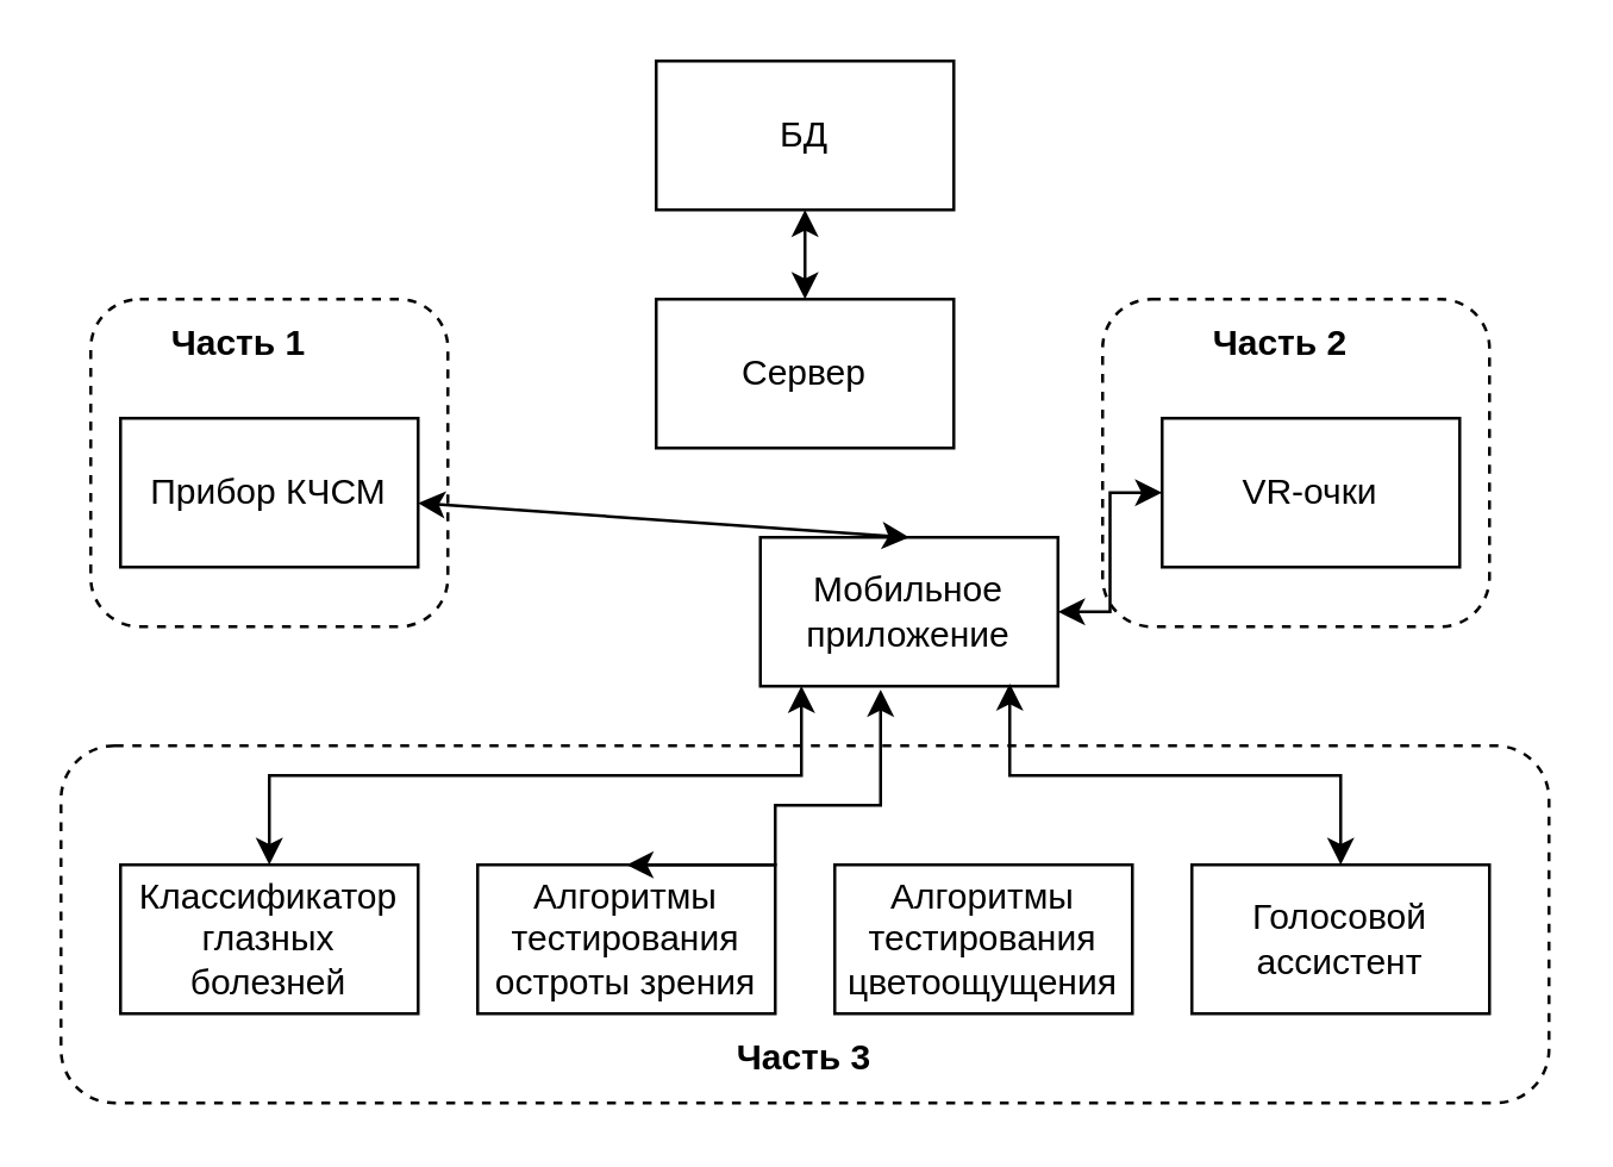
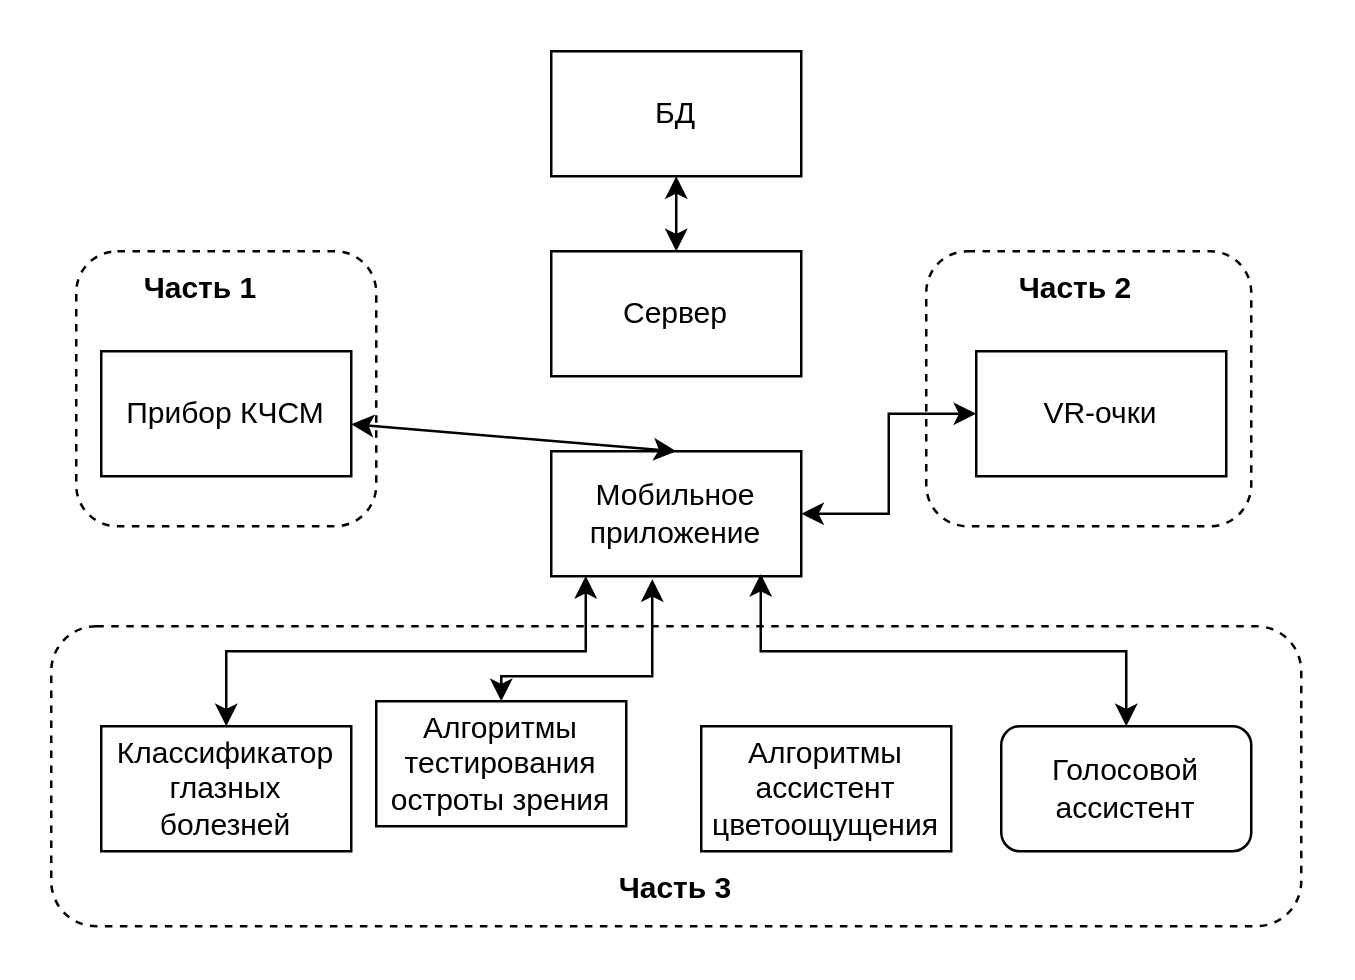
- <mxCell id="6" value="Мобильное приложение" style="rounded=0;whiteSpace=wrap;html=1;" vertex="1" parent="1"><mxGeometry x="255" y="180" width="100" height="50" as="geometry" /></mxCell>
+ <mxCell id="6" value="Мобильное приложение" style="rounded=0;whiteSpace=wrap;html=1;" vertex="1" parent="1"><mxGeometry x="220" y="180" width="100" height="50" as="geometry" /></mxCell>
- <mxCell id="11" value="Алгоритмы тестирования остроты зрения" style="rounded=0;whiteSpace=wrap;html=1;" vertex="1" parent="1"><mxGeometry x="160" y="290" width="100" height="50" as="geometry" /></mxCell>
+ <mxCell id="11" value="Алгоритмы тестирования остроты зрения" style="rounded=0;whiteSpace=wrap;html=1;" vertex="1" parent="1"><mxGeometry x="150" y="280" width="100" height="50" as="geometry" /></mxCell>
- <mxCell id="12" value="Алгоритмы тестирования цветоощущения" style="rounded=0;whiteSpace=wrap;html=1;" vertex="1" parent="1"><mxGeometry x="280" y="290" width="100" height="50" as="geometry" /></mxCell>
+ <mxCell id="12" value="Алгоритмы ассистент цветоощущения" style="rounded=0;whiteSpace=wrap;html=1;" vertex="1" parent="1"><mxGeometry x="280" y="290" width="100" height="50" as="geometry" /></mxCell>
- <mxCell id="10" value="Голосовой ассистент" style="rounded=0;whiteSpace=wrap;html=1;" vertex="1" parent="1"><mxGeometry x="400" y="290" width="100" height="50" as="geometry" /></mxCell>
+ <mxCell id="10" value="Голосовой ассистент" style="whiteSpace=wrap;html=1;rounded=1;" vertex="1" parent="1"><mxGeometry x="400" y="290" width="100" height="50" as="geometry" /></mxCell>
